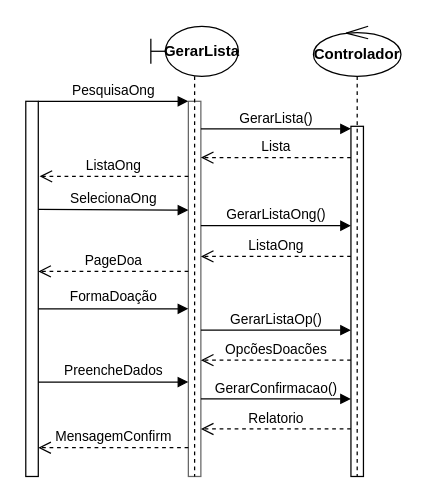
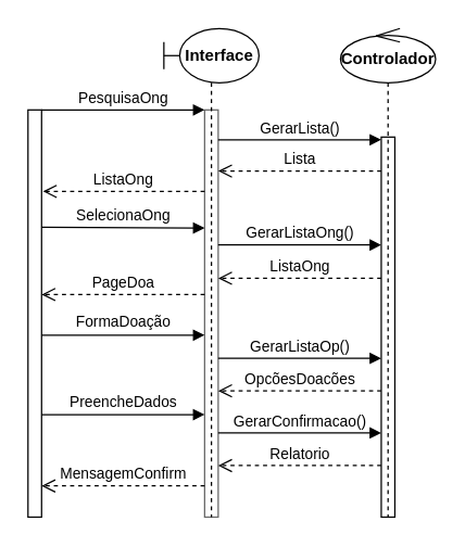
- <mxCell id="13" value="GerarLista" style="text;align=center;fontStyle=1;verticalAlign=middle;spacingLeft=3;spacingRight=3;strokeColor=none;rotatable=0;points=[[0,0.5],[1,0.5]];portConstraint=eastwest;" vertex="1" parent="12"><mxGeometry x="1" y="6.5" width="80" height="26" as="geometry" /></mxCell>
+ <mxCell id="13" value="Interface" style="text;align=center;fontStyle=1;verticalAlign=middle;spacingLeft=3;spacingRight=3;strokeColor=none;rotatable=0;points=[[0,0.5],[1,0.5]];portConstraint=eastwest;" vertex="1" parent="12"><mxGeometry x="1" y="6.5" width="80" height="26" as="geometry" /></mxCell>
